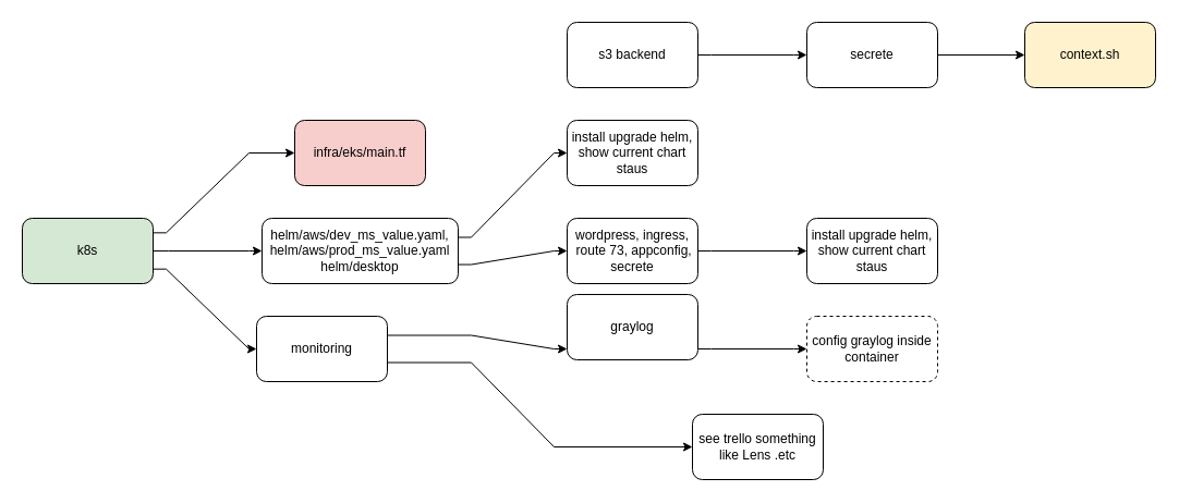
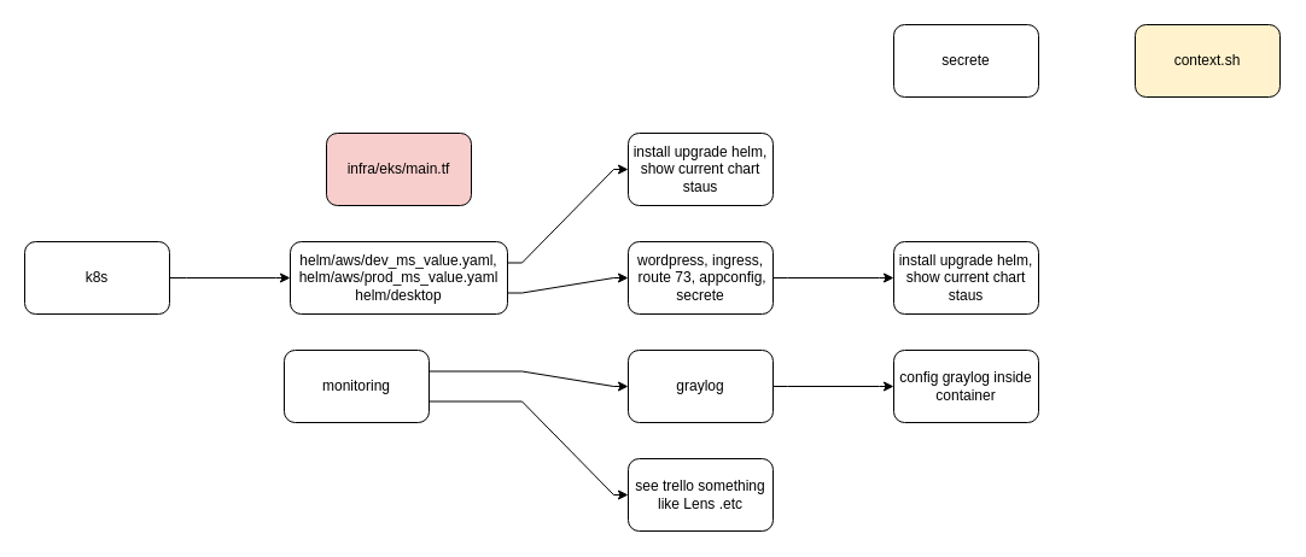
- <mxCell id="14" value="s3 backend" style="rounded=1;whiteSpace=wrap;html=1;" vertex="1" parent="1"><mxGeometry x="520" width="120" height="60" as="geometry" y="20" /></mxCell>
- <mxCell id="13" value="" style="edgeStyle=orthogonalEdgeStyle;rounded=0;orthogonalLoop=1;jettySize=auto;html=1;noEdgeStyle=1;orthogonal=1;" edge="1" parent="1" source="14" target="24"><mxGeometry relative="1" as="geometry"><Array as="points"><mxPoint x="652" y="50" /><mxPoint x="728" y="50" /></Array></mxGeometry></mxCell>
- <mxCell id="23" value="" style="edgeStyle=orthogonalEdgeStyle;rounded=0;orthogonalLoop=1;jettySize=auto;html=1;" edge="1" parent="1" source="24" target="25"><mxGeometry relative="1" as="geometry" /></mxCell>
- <mxCell id="2" value="" style="edgeStyle=orthogonalEdgeStyle;rounded=0;orthogonalLoop=1;jettySize=auto;html=1;noEdgeStyle=1;orthogonal=1;" edge="1" parent="1" source="5" target="6"><mxGeometry relative="1" as="geometry"><Array as="points"><mxPoint x="152" y="213.333" /><mxPoint x="228" y="140" /></Array></mxGeometry></mxCell>
- <mxCell id="5" value="k8s" style="rounded=1;whiteSpace=wrap;html=1;fillColor=#d5e8d4;" vertex="1" parent="1"><mxGeometry y="200" width="120" height="60" as="geometry" x="20" /></mxCell>
+ <mxCell id="5" value="k8s" style="rounded=1;whiteSpace=wrap;html=1;" vertex="1" parent="1"><mxGeometry y="200" width="120" height="60" as="geometry" x="20" /></mxCell>
- <mxCell id="4" value="" style="edgeStyle=orthogonalEdgeStyle;rounded=0;orthogonalLoop=1;jettySize=auto;html=1;noEdgeStyle=1;orthogonal=1;" edge="1" parent="1" source="5" target="12"><mxGeometry relative="1" as="geometry"><Array as="points"><mxPoint x="152" y="246.667" /><mxPoint x="228" y="320" /></Array></mxGeometry></mxCell>
- <mxCell id="18" value="graylog" style="rounded=1;whiteSpace=wrap;html=1;" vertex="1" parent="1"><mxGeometry x="520" y="270" width="120" height="60" as="geometry" /></mxCell>
+ <mxCell id="18" value="graylog" style="rounded=1;whiteSpace=wrap;html=1;" vertex="1" parent="1"><mxGeometry x="520" y="290" width="120" height="60" as="geometry" /></mxCell>
- <mxCell id="19" value="config graylog inside container" style="whiteSpace=wrap;html=1;rounded=1;dashed=1;" vertex="1" parent="1"><mxGeometry x="740" y="290" width="120" height="60" as="geometry" /></mxCell>
+ <mxCell id="19" value="config graylog inside container" style="whiteSpace=wrap;html=1;rounded=1;" vertex="1" parent="1"><mxGeometry x="740" y="290" width="120" height="60" as="geometry" /></mxCell>
- <mxCell id="21" value="see trello something like Lens .etc" style="rounded=1;whiteSpace=wrap;html=1;" vertex="1" parent="1"><mxGeometry x="635" y="380" width="120" height="60" as="geometry" /></mxCell>
+ <mxCell id="21" value="see trello something like Lens .etc" style="rounded=1;whiteSpace=wrap;html=1;" vertex="1" parent="1"><mxGeometry x="520" y="380" width="120" height="60" as="geometry" /></mxCell>
